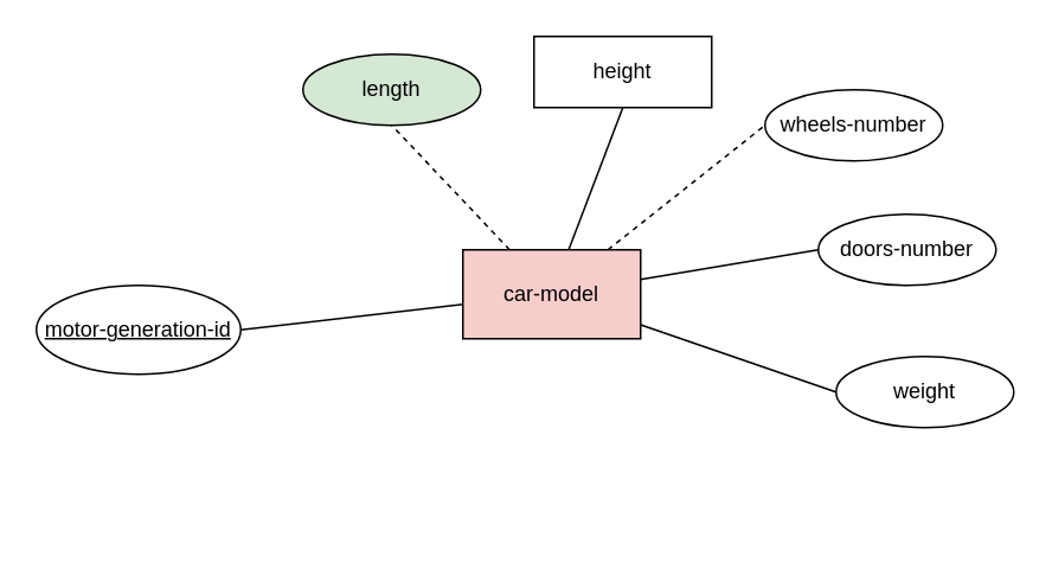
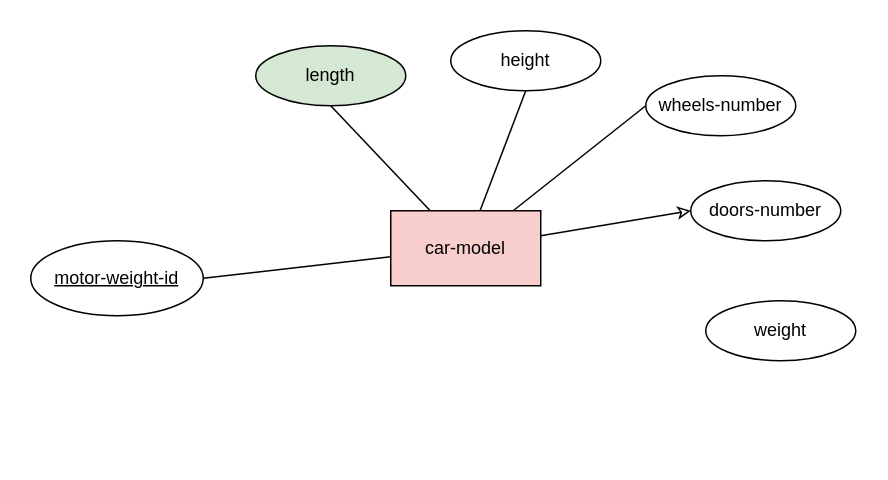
- <mxCell id="10" value="height" style="whiteSpace=wrap;html=1;align=center;rounded=0;" parent="1" vertex="1"><mxGeometry x="300" y="20" width="100" height="40" as="geometry" /></mxCell>
+ <mxCell id="10" value="height" style="ellipse;whiteSpace=wrap;html=1;align=center;" parent="1" vertex="1"><mxGeometry x="300" y="20" width="100" height="40" as="geometry" /></mxCell>
- <mxCell id="4" style="edgeStyle=none;html=1;entryX=0;entryY=0.5;entryDx=0;entryDy=0;endArrow=none;endFill=0;dashed=1;" parent="1" source="8" target="11" edge="1"><mxGeometry relative="1" as="geometry" /></mxCell>
+ <mxCell id="4" style="edgeStyle=none;html=1;entryX=0;entryY=0.5;entryDx=0;entryDy=0;endArrow=none;endFill=0;" parent="1" source="8" target="11" edge="1"><mxGeometry relative="1" as="geometry" /></mxCell>
- <mxCell id="2" style="edgeStyle=none;html=1;entryX=0.5;entryY=1;entryDx=0;entryDy=0;endArrow=none;endFill=0;dashed=1;" parent="1" source="8" target="9" edge="1"><mxGeometry relative="1" as="geometry" /></mxCell>
+ <mxCell id="2" style="edgeStyle=none;html=1;entryX=0.5;entryY=1;entryDx=0;entryDy=0;endArrow=none;endFill=0;" parent="1" source="8" target="9" edge="1"><mxGeometry relative="1" as="geometry" /></mxCell>
- <mxCell id="5" style="edgeStyle=none;html=1;entryX=0;entryY=0.5;entryDx=0;entryDy=0;endArrow=none;endFill=0;" parent="1" source="8" target="12" edge="1"><mxGeometry relative="1" as="geometry" /></mxCell>
+ <mxCell id="5" style="edgeStyle=none;html=1;entryX=0;entryY=0.5;entryDx=0;entryDy=0;endArrow=classic;endFill=0;" parent="1" source="8" target="12" edge="1"><mxGeometry relative="1" as="geometry" /></mxCell>
- <mxCell id="15" value="motor-generation-id" style="ellipse;whiteSpace=wrap;html=1;align=center;fontStyle=4;" vertex="1" parent="1"><mxGeometry x="20" y="160" width="115" height="50" as="geometry" /></mxCell>
+ <mxCell id="15" value="motor-weight-id" style="ellipse;whiteSpace=wrap;html=1;align=center;fontStyle=4;" vertex="1" parent="1"><mxGeometry x="20" y="160" width="115" height="50" as="geometry" /></mxCell>
- <mxCell id="6" style="edgeStyle=none;html=1;entryX=0;entryY=0.5;entryDx=0;entryDy=0;endArrow=none;endFill=0;" parent="1" source="8" target="13" edge="1"><mxGeometry relative="1" as="geometry" /></mxCell>
